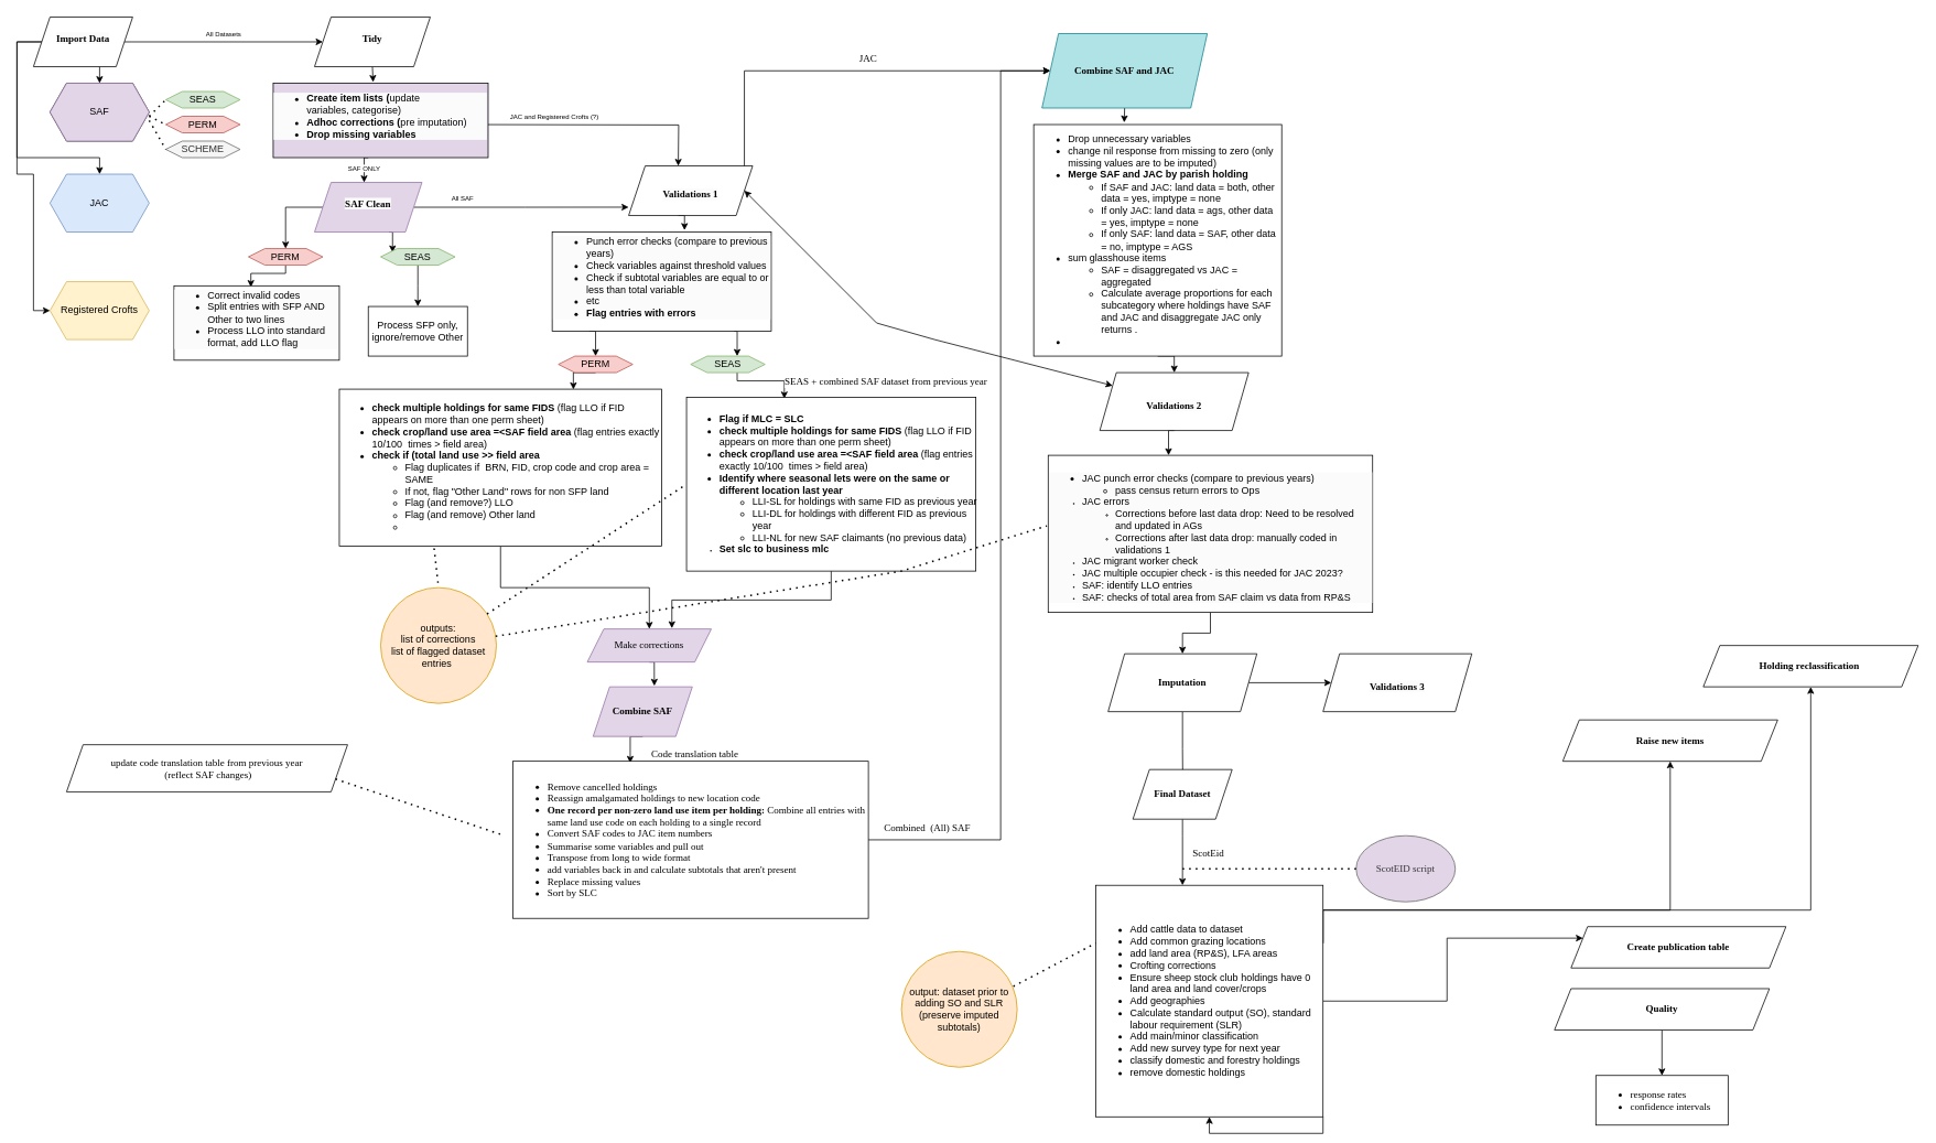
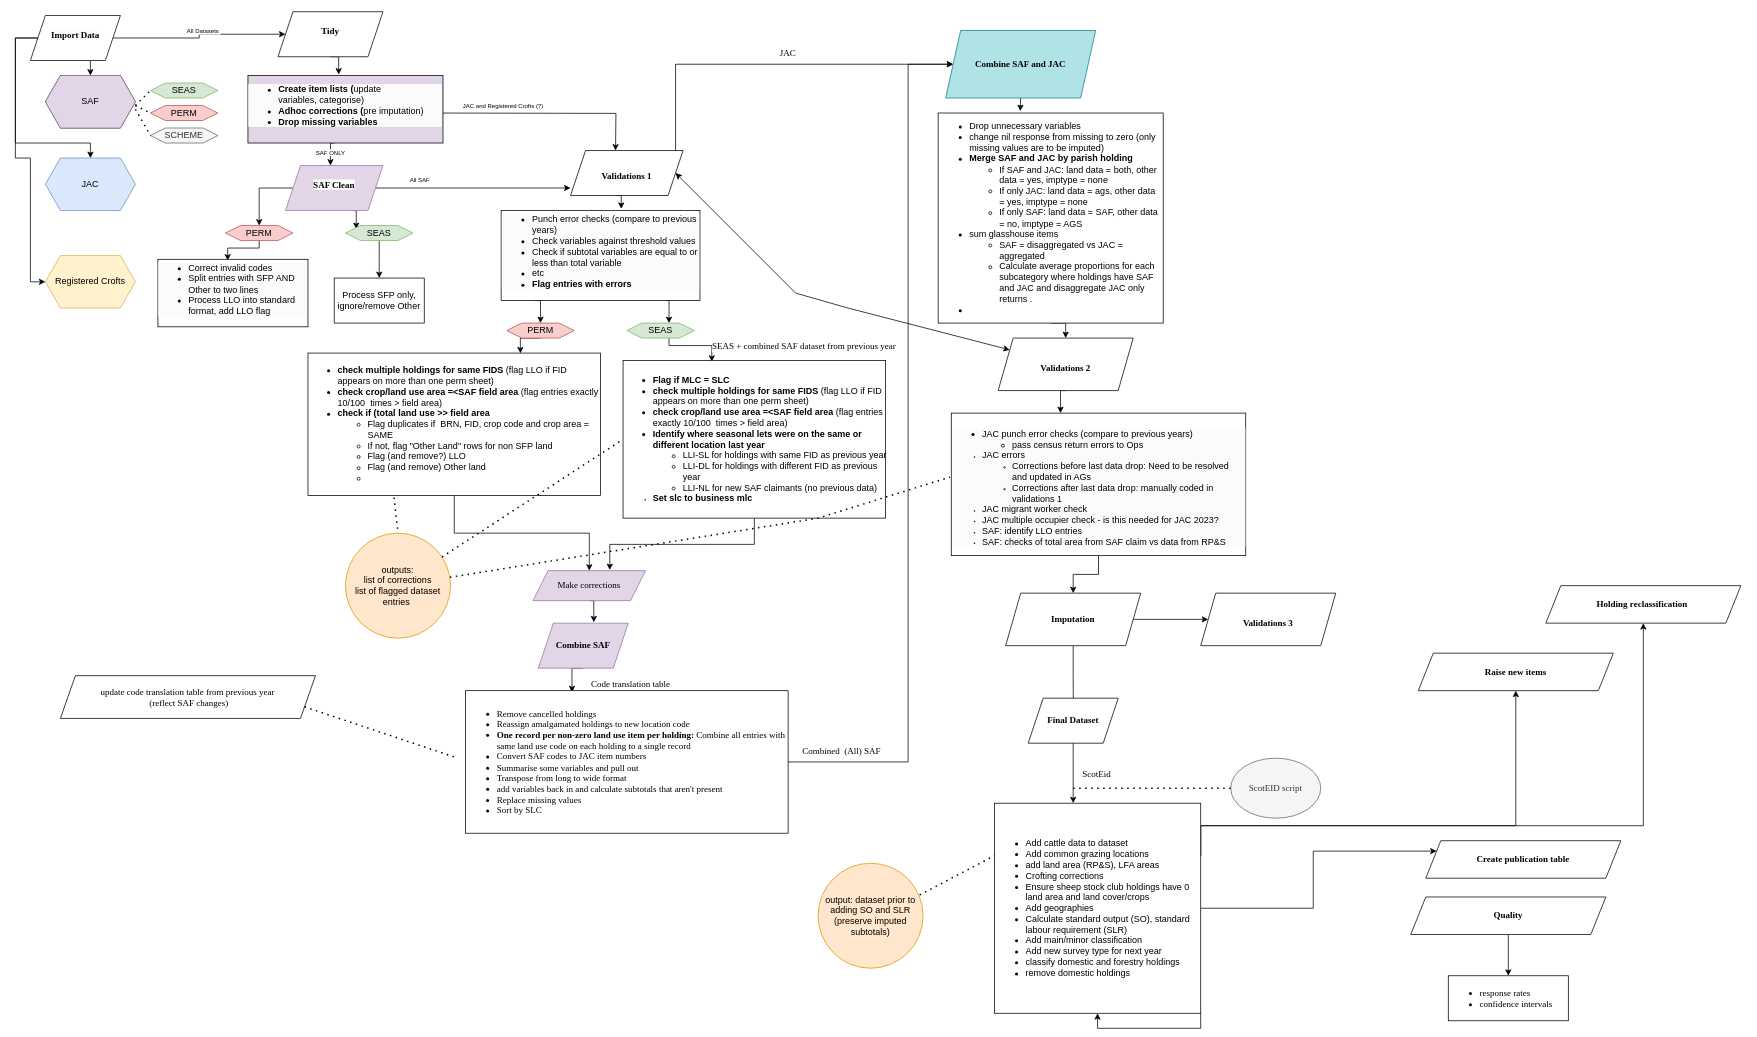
- <mxCell id="42" value="&#10;&lt;span style=&quot;color: rgb(0, 0, 0); font-family: Tahoma; font-size: 12px; font-style: normal; font-variant-ligatures: normal; font-variant-caps: normal; font-weight: 700; letter-spacing: normal; orphans: 2; text-align: center; text-indent: 0px; text-transform: none; widows: 2; word-spacing: 0px; -webkit-text-stroke-width: 0px; background-color: rgb(251, 251, 251); text-decoration-thickness: initial; text-decoration-style: initial; text-decoration-color: initial; float: none; display: inline !important;&quot;&gt;Tidy&lt;/span&gt;&#10;&#10;" style="shape=parallelogram;perimeter=parallelogramPerimeter;whiteSpace=wrap;html=1;fixedSize=1;shadow=0;fontFamily=Tahoma;fontSize=8;" vertex="1" parent="1"><mxGeometry x="380" y="20" width="140" height="60" as="geometry" /></mxCell>
+ <mxCell id="42" value="&#10;&lt;span style=&quot;color: rgb(0, 0, 0); font-family: Tahoma; font-size: 12px; font-style: normal; font-variant-ligatures: normal; font-variant-caps: normal; font-weight: 700; letter-spacing: normal; orphans: 2; text-align: center; text-indent: 0px; text-transform: none; widows: 2; word-spacing: 0px; -webkit-text-stroke-width: 0px; background-color: rgb(251, 251, 251); text-decoration-thickness: initial; text-decoration-style: initial; text-decoration-color: initial; float: none; display: inline !important;&quot;&gt;Tidy&lt;/span&gt;&#10;&#10;" style="shape=parallelogram;perimeter=parallelogramPerimeter;whiteSpace=wrap;html=1;fixedSize=1;shadow=0;fontFamily=Tahoma;fontSize=8;" vertex="1" parent="1"><mxGeometry x="370" y="15" width="140" height="60" as="geometry" /></mxCell>
- <mxCell id="84" value="ScotEID script" style="ellipse;whiteSpace=wrap;html=1;shadow=0;fontFamily=Tahoma;fontSize=12;fillColor=#e1d5e7;fontColor=#333333;strokeColor=#666666;" vertex="1" parent="1"><mxGeometry x="1640" y="1010" width="120" height="80" as="geometry" /></mxCell>
+ <mxCell id="84" value="ScotEID script" style="ellipse;whiteSpace=wrap;html=1;shadow=0;fontFamily=Tahoma;fontSize=12;fillColor=#f5f5f5;fontColor=#333333;strokeColor=#666666;" vertex="1" parent="1"><mxGeometry x="1640" y="1010" width="120" height="80" as="geometry" /></mxCell>
